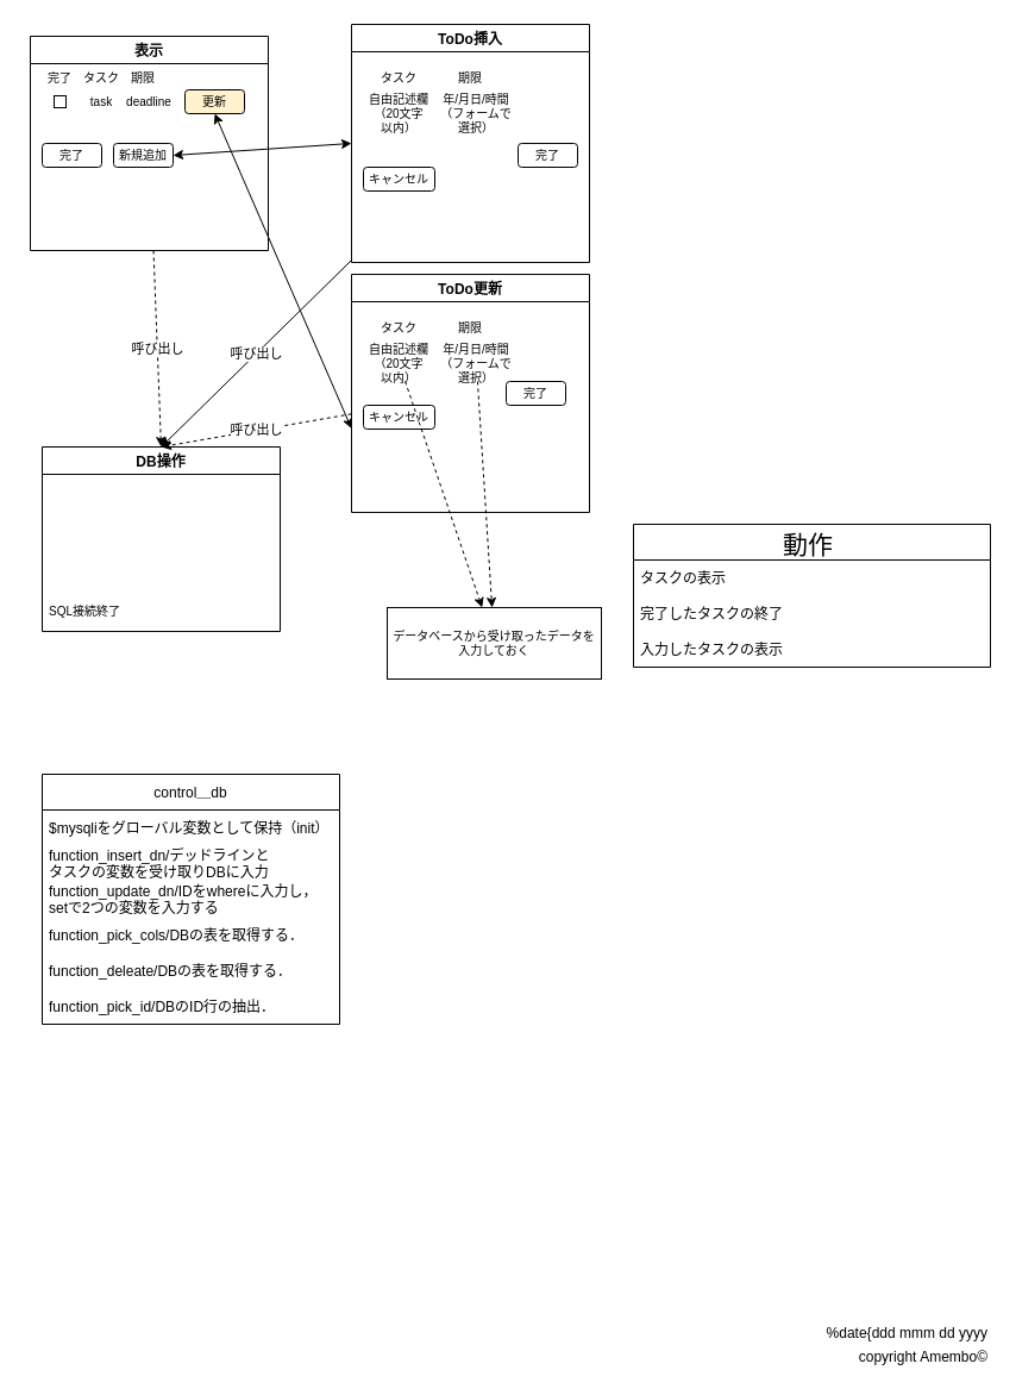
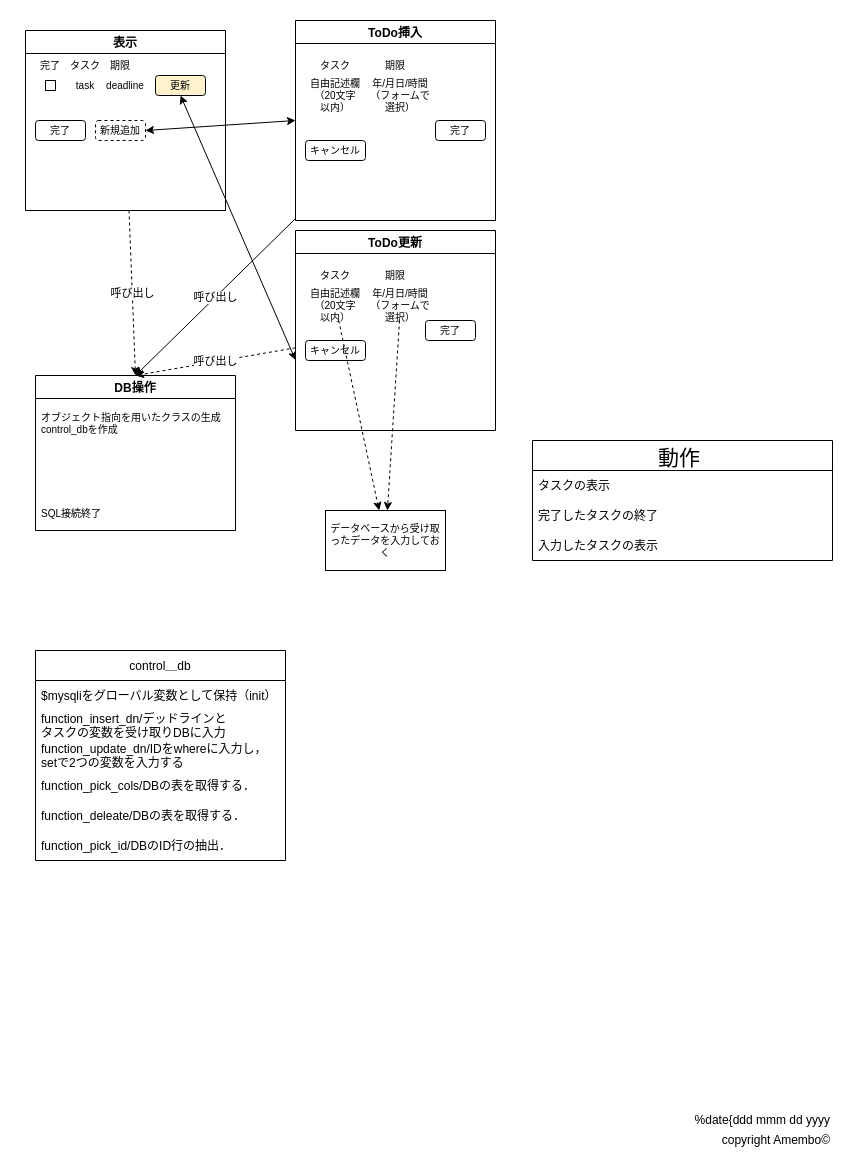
- <mxCell id="19" value="新規追加" style="rounded=1;whiteSpace=wrap;html=1;fontFamily=Helvetica;fontSize=10;" parent="15" vertex="1"><mxGeometry x="70" y="90" width="50" height="20" as="geometry" /></mxCell>
+ <mxCell id="19" value="新規追加" style="rounded=1;whiteSpace=wrap;html=1;fontFamily=Helvetica;fontSize=10;dashed=1;" parent="15" vertex="1"><mxGeometry x="70" y="90" width="50" height="20" as="geometry" /></mxCell>
+ <mxCell id="26" value="オブジェクト指向を用いたクラスの生成&#10;control_dbを作成" style="text;strokeColor=none;fillColor=none;align=left;verticalAlign=middle;spacingLeft=4;spacingRight=4;overflow=hidden;points=[[0,0.5],[1,0.5]];portConstraint=eastwest;rotatable=0;fontFamily=Helvetica;fontSize=10;" parent="25" vertex="1"><mxGeometry y="25" width="200" height="45" as="geometry" /></mxCell>
- <mxCell id="38" value="データベースから受け取ったデータを入力しておく" style="whiteSpace=wrap;html=1;fontFamily=Helvetica;fontSize=10;" parent="1" vertex="1"><mxGeometry x="325" y="510" width="180" height="60" as="geometry" /></mxCell>
+ <mxCell id="38" value="データベースから受け取ったデータを入力しておく" style="whiteSpace=wrap;html=1;fontFamily=Helvetica;fontSize=10;" parent="1" vertex="1"><mxGeometry x="325" y="510" width="120" height="60" as="geometry" /></mxCell>
